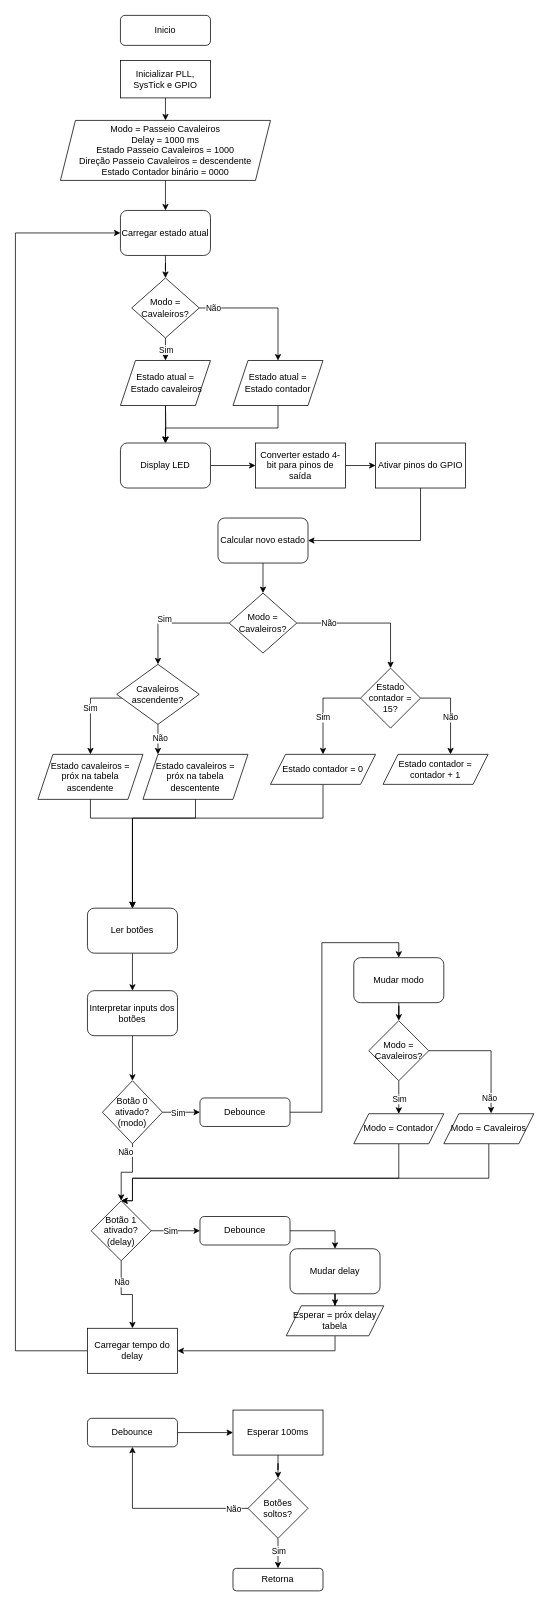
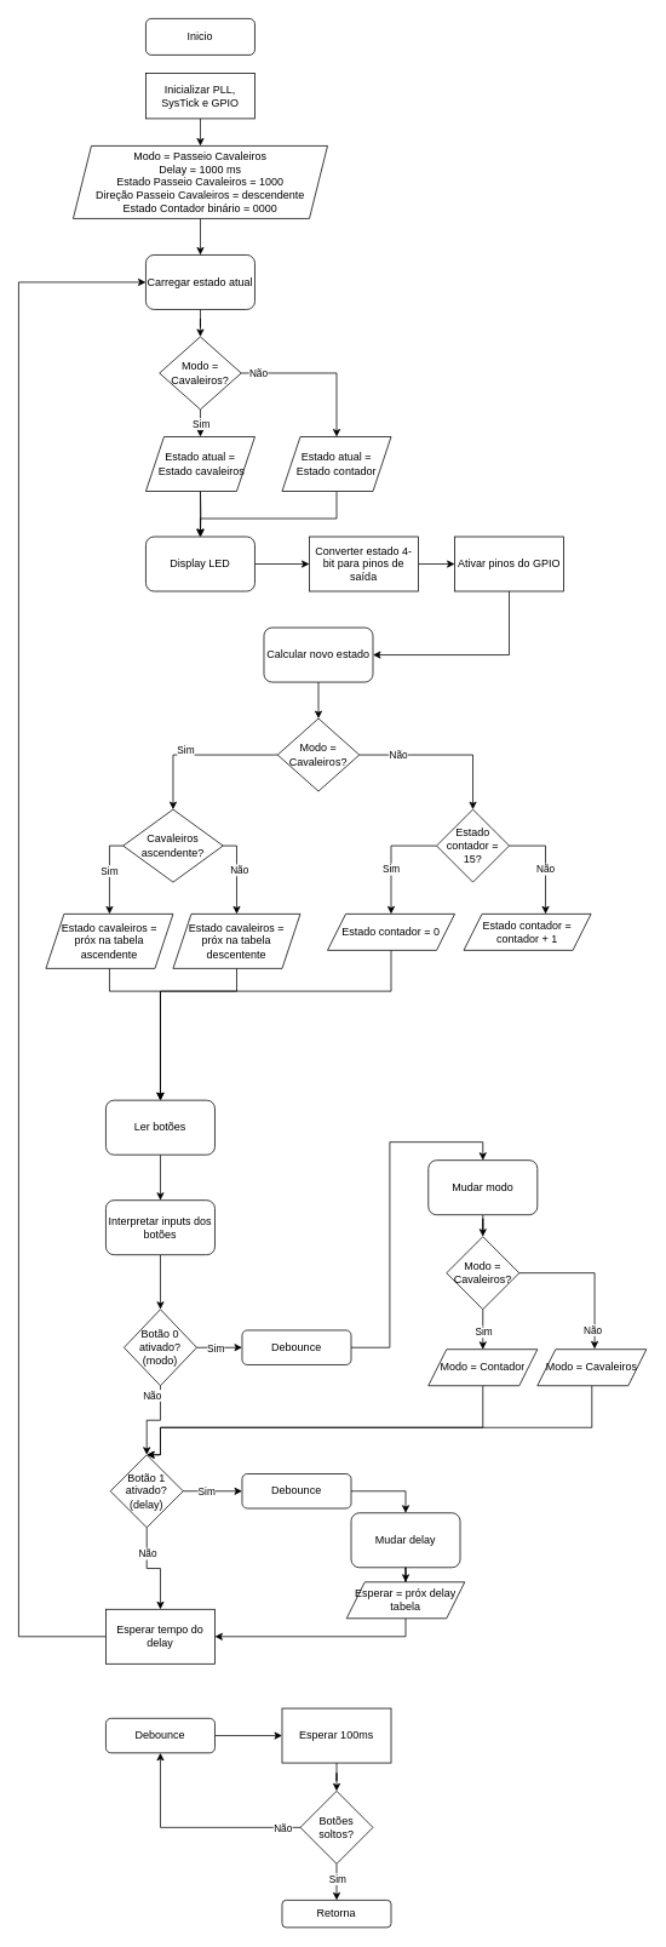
- <mxCell id="45" value="Cavaleiros ascendente?" style="rhombus;whiteSpace=wrap;html=1;" vertex="1" parent="1"><mxGeometry x="155" y="885" width="110" height="80" as="geometry" /></mxCell>
+ <mxCell id="45" value="Cavaleiros ascendente?" style="rhombus;whiteSpace=wrap;html=1;" vertex="1" parent="1"><mxGeometry x="135" y="890" width="110" height="80" as="geometry" /></mxCell>
- <mxCell id="84" value="Carregar tempo do delay" style="rounded=0;whiteSpace=wrap;html=1;" vertex="1" parent="1"><mxGeometry x="116" y="1770" width="120" height="60" as="geometry" /></mxCell>
+ <mxCell id="84" value="Esperar tempo do delay" style="rounded=0;whiteSpace=wrap;html=1;" vertex="1" parent="1"><mxGeometry x="116" y="1770" width="120" height="60" as="geometry" /></mxCell>
